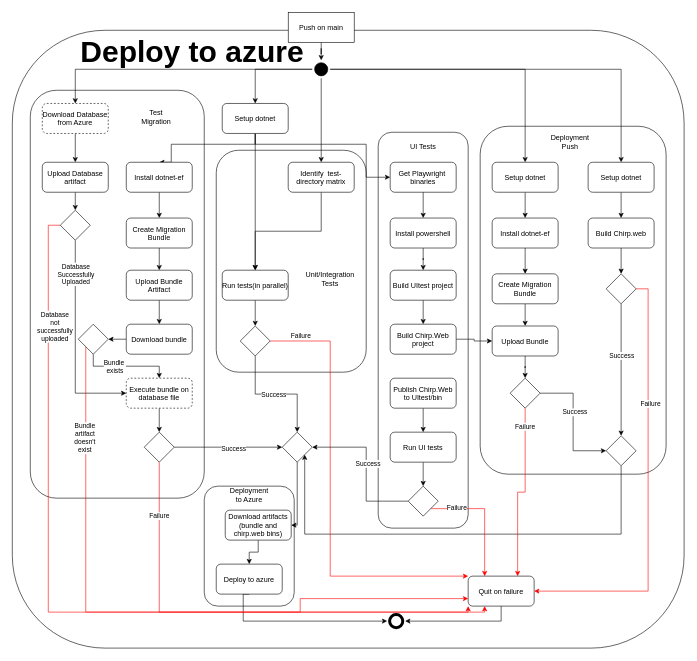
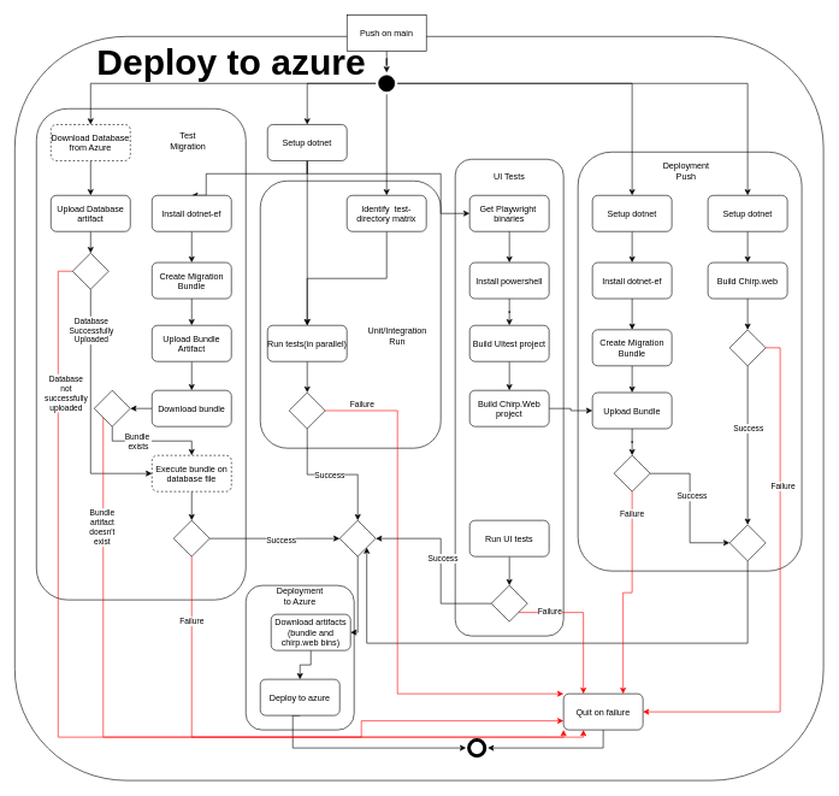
- <mxCell id="74" value="Unit/Integration Tests" style="text;html=1;align=center;verticalAlign=middle;whiteSpace=wrap;rounded=0;" vertex="1" parent="1"><mxGeometry x="520" y="450" width="60" height="30" as="geometry" /></mxCell>
+ <mxCell id="74" value="Unit/Integration Run" style="text;html=1;align=center;verticalAlign=middle;whiteSpace=wrap;rounded=0;" vertex="1" parent="1"><mxGeometry x="520" y="450" width="60" height="30" as="geometry" /></mxCell>
- <mxCell id="37" value="Publish Chirp.Web &#10;to UItest/bin" style="rounded=1;" vertex="1" parent="1"><mxGeometry x="650" y="630" width="110" height="50" as="geometry" /></mxCell>
- <mxCell id="36" style="edgeStyle=orthogonalEdgeStyle;rounded=0;orthogonalLoop=1;jettySize=auto;html=1;entryX=0.5;entryY=0;entryDx=0;entryDy=0;" edge="1" parent="1" source="37" target="39"><mxGeometry relative="1" as="geometry" /></mxCell>
